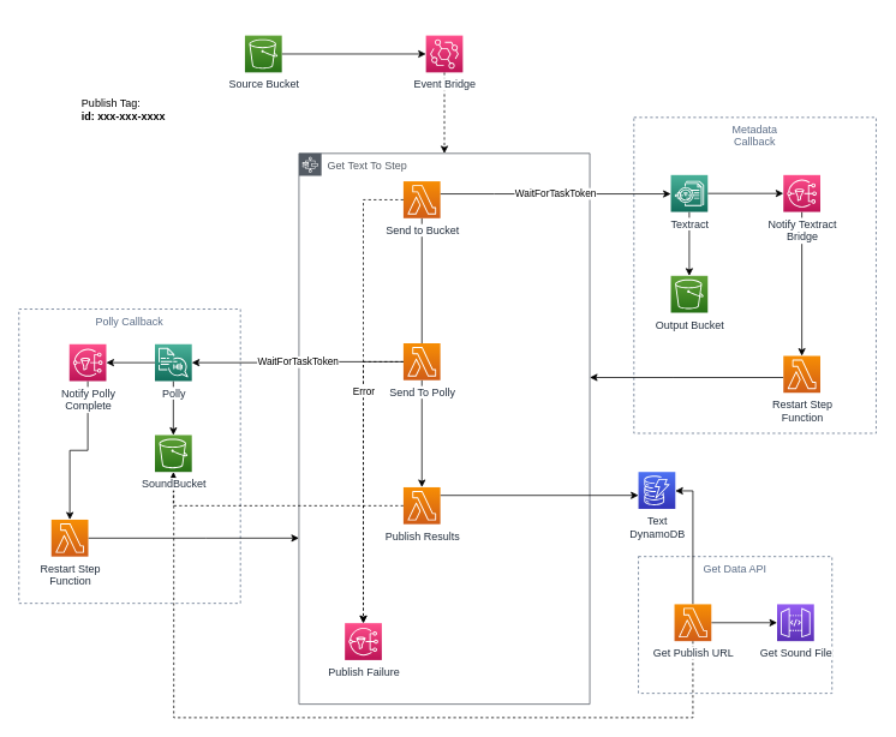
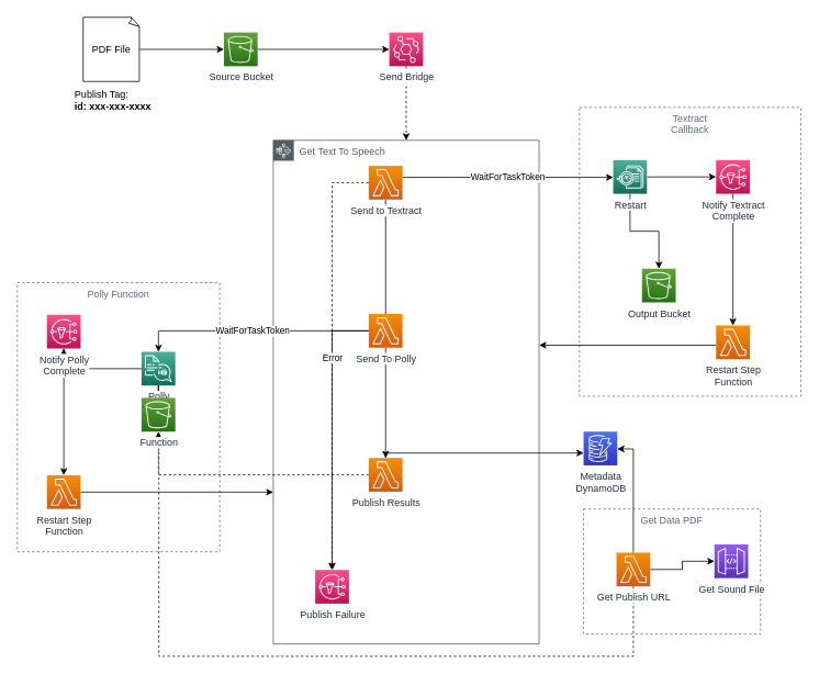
+ <mxCell id="38" value="PDF File" style="whiteSpace=wrap;html=1;shape=mxgraph.basic.document;labelBackgroundColor=#FFFFFF;fontColor=default;" vertex="1" parent="1"><mxGeometry x="100" y="20.5" width="69" height="78" as="geometry" /></mxCell>
+ <mxCell id="37" style="edgeStyle=orthogonalEdgeStyle;rounded=0;orthogonalLoop=1;jettySize=auto;html=1;labelBackgroundColor=default;fontColor=default;" edge="1" parent="1" source="38" target="7"><mxGeometry relative="1" as="geometry" /></mxCell>
- <mxCell id="25" value="Event Bridge" style="sketch=0;points=[[0,0,0],[0.25,0,0],[0.5,0,0],[0.75,0,0],[1,0,0],[0,1,0],[0.25,1,0],[0.5,1,0],[0.75,1,0],[1,1,0],[0,0.25,0],[0,0.5,0],[0,0.75,0],[1,0.25,0],[1,0.5,0],[1,0.75,0]];outlineConnect=0;fontColor=#232F3E;gradientColor=#FF4F8B;gradientDirection=north;fillColor=#BC1356;strokeColor=#ffffff;dashed=0;verticalLabelPosition=bottom;verticalAlign=top;align=center;html=1;fontSize=12;fontStyle=0;aspect=fixed;shape=mxgraph.aws4.resourceIcon;resIcon=mxgraph.aws4.eventbridge;labelBackgroundColor=#FFFFFF;" parent="1" vertex="1"><mxGeometry x="472" y="39" width="41" height="41" as="geometry" /></mxCell>
+ <mxCell id="25" value="Send Bridge" style="sketch=0;points=[[0,0,0],[0.25,0,0],[0.5,0,0],[0.75,0,0],[1,0,0],[0,1,0],[0.25,1,0],[0.5,1,0],[0.75,1,0],[1,1,0],[0,0.25,0],[0,0.5,0],[0,0.75,0],[1,0.25,0],[1,0.5,0],[1,0.75,0]];outlineConnect=0;fontColor=#232F3E;gradientColor=#FF4F8B;gradientDirection=north;fillColor=#BC1356;strokeColor=#ffffff;dashed=0;verticalLabelPosition=bottom;verticalAlign=top;align=center;html=1;fontSize=12;fontStyle=0;aspect=fixed;shape=mxgraph.aws4.resourceIcon;resIcon=mxgraph.aws4.eventbridge;labelBackgroundColor=#FFFFFF;" parent="1" vertex="1"><mxGeometry x="472" y="39" width="41" height="41" as="geometry" /></mxCell>
- <mxCell id="3" value="Metadata&#10;Callback" style="fillColor=none;strokeColor=#5A6C86;dashed=1;verticalAlign=top;fontStyle=0;fontColor=#5A6C86;labelBackgroundColor=#FFFFFF;" vertex="1" parent="1"><mxGeometry x="703" y="130" width="269" height="351" as="geometry" /></mxCell>
+ <mxCell id="3" value="Textract&#10;Callback" style="fillColor=none;strokeColor=#5A6C86;dashed=1;verticalAlign=top;fontStyle=0;fontColor=#5A6C86;labelBackgroundColor=#FFFFFF;" vertex="1" parent="1"><mxGeometry x="703" y="130" width="269" height="351" as="geometry" /></mxCell>
- <mxCell id="5" value="Get Text To Step" style="sketch=0;outlineConnect=0;gradientColor=none;html=1;whiteSpace=wrap;fontSize=12;fontStyle=0;shape=mxgraph.aws4.group;grIcon=mxgraph.aws4.group_aws_step_functions_workflow;strokeColor=#545B64;fillColor=none;verticalAlign=top;align=left;spacingLeft=30;fontColor=#545B64;dashed=0;labelBackgroundColor=#FFFFFF;" parent="1" vertex="1"><mxGeometry x="331" y="170" width="323" height="612" as="geometry" /></mxCell>
+ <mxCell id="5" value="Get Text To Speech" style="sketch=0;outlineConnect=0;gradientColor=none;html=1;whiteSpace=wrap;fontSize=12;fontStyle=0;shape=mxgraph.aws4.group;grIcon=mxgraph.aws4.group_aws_step_functions_workflow;strokeColor=#545B64;fillColor=none;verticalAlign=top;align=left;spacingLeft=30;fontColor=#545B64;dashed=0;labelBackgroundColor=#FFFFFF;" parent="1" vertex="1"><mxGeometry x="331" y="170" width="323" height="612" as="geometry" /></mxCell>
- <mxCell id="13" value="Textract" style="sketch=0;points=[[0,0,0],[0.25,0,0],[0.5,0,0],[0.75,0,0],[1,0,0],[0,1,0],[0.25,1,0],[0.5,1,0],[0.75,1,0],[1,1,0],[0,0.25,0],[0,0.5,0],[0,0.75,0],[1,0.25,0],[1,0.5,0],[1,0.75,0]];outlineConnect=0;fontColor=#232F3E;gradientColor=#4AB29A;gradientDirection=north;fillColor=#116D5B;strokeColor=#ffffff;dashed=0;verticalLabelPosition=bottom;verticalAlign=top;align=center;html=1;fontSize=12;fontStyle=0;aspect=fixed;shape=mxgraph.aws4.resourceIcon;resIcon=mxgraph.aws4.textract;labelBackgroundColor=#FFFFFF;" parent="1" vertex="1"><mxGeometry x="744" y="194" width="41" height="41" as="geometry" /></mxCell>
+ <mxCell id="13" value="Restart" style="sketch=0;points=[[0,0,0],[0.25,0,0],[0.5,0,0],[0.75,0,0],[1,0,0],[0,1,0],[0.25,1,0],[0.5,1,0],[0.75,1,0],[1,1,0],[0,0.25,0],[0,0.5,0],[0,0.75,0],[1,0.25,0],[1,0.5,0],[1,0.75,0]];outlineConnect=0;fontColor=#232F3E;gradientColor=#4AB29A;gradientDirection=north;fillColor=#116D5B;strokeColor=#ffffff;dashed=0;verticalLabelPosition=bottom;verticalAlign=top;align=center;html=1;fontSize=12;fontStyle=0;aspect=fixed;shape=mxgraph.aws4.resourceIcon;resIcon=mxgraph.aws4.textract;labelBackgroundColor=#FFFFFF;" parent="1" vertex="1"><mxGeometry x="744" y="194" width="41" height="41" as="geometry" /></mxCell>
- <mxCell id="10" value="Send to Bucket" style="sketch=0;points=[[0,0,0],[0.25,0,0],[0.5,0,0],[0.75,0,0],[1,0,0],[0,1,0],[0.25,1,0],[0.5,1,0],[0.75,1,0],[1,1,0],[0,0.25,0],[0,0.5,0],[0,0.75,0],[1,0.25,0],[1,0.5,0],[1,0.75,0]];outlineConnect=0;fontColor=#232F3E;gradientColor=#F78E04;gradientDirection=north;fillColor=#D05C17;strokeColor=#ffffff;dashed=0;verticalLabelPosition=bottom;verticalAlign=top;align=center;html=1;fontSize=12;fontStyle=0;aspect=fixed;shape=mxgraph.aws4.resourceIcon;resIcon=mxgraph.aws4.lambda;labelBackgroundColor=#FFFFFF;" parent="1" vertex="1"><mxGeometry x="447" y="201" width="41" height="41" as="geometry" /></mxCell>
+ <mxCell id="10" value="Send to Textract" style="sketch=0;points=[[0,0,0],[0.25,0,0],[0.5,0,0],[0.75,0,0],[1,0,0],[0,1,0],[0.25,1,0],[0.5,1,0],[0.75,1,0],[1,1,0],[0,0.25,0],[0,0.5,0],[0,0.75,0],[1,0.25,0],[1,0.5,0],[1,0.75,0]];outlineConnect=0;fontColor=#232F3E;gradientColor=#F78E04;gradientDirection=north;fillColor=#D05C17;strokeColor=#ffffff;dashed=0;verticalLabelPosition=bottom;verticalAlign=top;align=center;html=1;fontSize=12;fontStyle=0;aspect=fixed;shape=mxgraph.aws4.resourceIcon;resIcon=mxgraph.aws4.lambda;labelBackgroundColor=#FFFFFF;" parent="1" vertex="1"><mxGeometry x="447" y="201" width="41" height="41" as="geometry" /></mxCell>
- <mxCell id="29" value="Notify Textract&lt;br&gt;Bridge" style="sketch=0;points=[[0,0,0],[0.25,0,0],[0.5,0,0],[0.75,0,0],[1,0,0],[0,1,0],[0.25,1,0],[0.5,1,0],[0.75,1,0],[1,1,0],[0,0.25,0],[0,0.5,0],[0,0.75,0],[1,0.25,0],[1,0.5,0],[1,0.75,0]];outlineConnect=0;fontColor=#232F3E;gradientColor=#FF4F8B;gradientDirection=north;fillColor=#BC1356;strokeColor=#ffffff;dashed=0;verticalLabelPosition=bottom;verticalAlign=top;align=center;html=1;fontSize=12;fontStyle=0;aspect=fixed;shape=mxgraph.aws4.resourceIcon;resIcon=mxgraph.aws4.sns;labelBackgroundColor=#FFFFFF;" vertex="1" parent="1"><mxGeometry x="869" y="194" width="41" height="41" as="geometry" /></mxCell>
+ <mxCell id="29" value="Notify Textract&lt;br&gt;Complete" style="sketch=0;points=[[0,0,0],[0.25,0,0],[0.5,0,0],[0.75,0,0],[1,0,0],[0,1,0],[0.25,1,0],[0.5,1,0],[0.75,1,0],[1,1,0],[0,0.25,0],[0,0.5,0],[0,0.75,0],[1,0.25,0],[1,0.5,0],[1,0.75,0]];outlineConnect=0;fontColor=#232F3E;gradientColor=#FF4F8B;gradientDirection=north;fillColor=#BC1356;strokeColor=#ffffff;dashed=0;verticalLabelPosition=bottom;verticalAlign=top;align=center;html=1;fontSize=12;fontStyle=0;aspect=fixed;shape=mxgraph.aws4.resourceIcon;resIcon=mxgraph.aws4.sns;labelBackgroundColor=#FFFFFF;" vertex="1" parent="1"><mxGeometry x="869" y="194" width="41" height="41" as="geometry" /></mxCell>
- <mxCell id="20" value="Output Bucket" style="sketch=0;points=[[0,0,0],[0.25,0,0],[0.5,0,0],[0.75,0,0],[1,0,0],[0,1,0],[0.25,1,0],[0.5,1,0],[0.75,1,0],[1,1,0],[0,0.25,0],[0,0.5,0],[0,0.75,0],[1,0.25,0],[1,0.5,0],[1,0.75,0]];outlineConnect=0;fontColor=#232F3E;gradientColor=#60A337;gradientDirection=north;fillColor=#277116;strokeColor=#ffffff;dashed=0;verticalLabelPosition=bottom;verticalAlign=top;align=center;html=1;fontSize=12;fontStyle=0;aspect=fixed;shape=mxgraph.aws4.resourceIcon;resIcon=mxgraph.aws4.s3;labelBackgroundColor=#FFFFFF;" parent="1" vertex="1"><mxGeometry x="744" y="306" width="41" height="41" as="geometry" /></mxCell>
+ <mxCell id="20" value="Output Bucket" style="sketch=0;points=[[0,0,0],[0.25,0,0],[0.5,0,0],[0.75,0,0],[1,0,0],[0,1,0],[0.25,1,0],[0.5,1,0],[0.75,1,0],[1,1,0],[0,0.25,0],[0,0.5,0],[0,0.75,0],[1,0.25,0],[1,0.5,0],[1,0.75,0]];outlineConnect=0;fontColor=#232F3E;gradientColor=#60A337;gradientDirection=north;fillColor=#277116;strokeColor=#ffffff;dashed=0;verticalLabelPosition=bottom;verticalAlign=top;align=center;html=1;fontSize=12;fontStyle=0;aspect=fixed;shape=mxgraph.aws4.resourceIcon;resIcon=mxgraph.aws4.s3;labelBackgroundColor=#FFFFFF;" parent="1" vertex="1"><mxGeometry x="779" y="326" width="41" height="41" as="geometry" /></mxCell>
- <mxCell id="4" value="Polly Callback" style="fillColor=none;strokeColor=#5A6C86;dashed=1;verticalAlign=top;fontStyle=0;fontColor=#5A6C86;labelBackgroundColor=#FFFFFF;" vertex="1" parent="1"><mxGeometry x="20" y="343" width="246" height="327" as="geometry" /></mxCell>
+ <mxCell id="4" value="Polly Function" style="fillColor=none;strokeColor=#5A6C86;dashed=1;verticalAlign=top;fontStyle=0;fontColor=#5A6C86;labelBackgroundColor=#FFFFFF;" vertex="1" parent="1"><mxGeometry x="20" y="343" width="246" height="327" as="geometry" /></mxCell>
- <mxCell id="33" value="Notify Polly&lt;br&gt;Complete" style="sketch=0;points=[[0,0,0],[0.25,0,0],[0.5,0,0],[0.75,0,0],[1,0,0],[0,1,0],[0.25,1,0],[0.5,1,0],[0.75,1,0],[1,1,0],[0,0.25,0],[0,0.5,0],[0,0.75,0],[1,0.25,0],[1,0.5,0],[1,0.75,0]];outlineConnect=0;fontColor=#232F3E;gradientColor=#FF4F8B;gradientDirection=north;fillColor=#BC1356;strokeColor=#ffffff;dashed=0;verticalLabelPosition=bottom;verticalAlign=top;align=center;html=1;fontSize=12;fontStyle=0;aspect=fixed;shape=mxgraph.aws4.resourceIcon;resIcon=mxgraph.aws4.sns;labelBackgroundColor=#FFFFFF;" vertex="1" parent="1"><mxGeometry x="76" y="382" width="41" height="41" as="geometry" /></mxCell>
+ <mxCell id="33" value="Notify Polly&lt;br&gt;Complete" style="sketch=0;points=[[0,0,0],[0.25,0,0],[0.5,0,0],[0.75,0,0],[1,0,0],[0,1,0],[0.25,1,0],[0.5,1,0],[0.75,1,0],[1,1,0],[0,0.25,0],[0,0.5,0],[0,0.75,0],[1,0.25,0],[1,0.5,0],[1,0.75,0]];outlineConnect=0;fontColor=#232F3E;gradientColor=#FF4F8B;gradientDirection=north;fillColor=#BC1356;strokeColor=#ffffff;dashed=0;verticalLabelPosition=bottom;verticalAlign=top;align=center;html=1;fontSize=12;fontStyle=0;aspect=fixed;shape=mxgraph.aws4.resourceIcon;resIcon=mxgraph.aws4.sns;labelBackgroundColor=#FFFFFF;" vertex="1" parent="1"><mxGeometry x="56" y="382" width="41" height="41" as="geometry" /></mxCell>
- <mxCell id="16" value="Polly" style="sketch=0;points=[[0,0,0],[0.25,0,0],[0.5,0,0],[0.75,0,0],[1,0,0],[0,1,0],[0.25,1,0],[0.5,1,0],[0.75,1,0],[1,1,0],[0,0.25,0],[0,0.5,0],[0,0.75,0],[1,0.25,0],[1,0.5,0],[1,0.75,0]];outlineConnect=0;fontColor=#232F3E;gradientColor=#4AB29A;gradientDirection=north;fillColor=#116D5B;strokeColor=#ffffff;dashed=0;verticalLabelPosition=bottom;verticalAlign=top;align=center;html=1;fontSize=12;fontStyle=0;aspect=fixed;shape=mxgraph.aws4.resourceIcon;resIcon=mxgraph.aws4.polly;labelBackgroundColor=#FFFFFF;" parent="1" vertex="1"><mxGeometry x="171" y="382" width="41" height="41" as="geometry" /></mxCell>
+ <mxCell id="16" value="Polly" style="sketch=0;points=[[0,0,0],[0.25,0,0],[0.5,0,0],[0.75,0,0],[1,0,0],[0,1,0],[0.25,1,0],[0.5,1,0],[0.75,1,0],[1,1,0],[0,0.25,0],[0,0.5,0],[0,0.75,0],[1,0.25,0],[1,0.5,0],[1,0.75,0]];outlineConnect=0;fontColor=#232F3E;gradientColor=#4AB29A;gradientDirection=north;fillColor=#116D5B;strokeColor=#ffffff;dashed=0;verticalLabelPosition=bottom;verticalAlign=top;align=center;html=1;fontSize=12;fontStyle=0;aspect=fixed;shape=mxgraph.aws4.resourceIcon;resIcon=mxgraph.aws4.polly;labelBackgroundColor=#FFFFFF;" parent="1" vertex="1"><mxGeometry x="171" y="427" width="41" height="41" as="geometry" /></mxCell>
- <mxCell id="46" value="SoundBucket" style="sketch=0;points=[[0,0,0],[0.25,0,0],[0.5,0,0],[0.75,0,0],[1,0,0],[0,1,0],[0.25,1,0],[0.5,1,0],[0.75,1,0],[1,1,0],[0,0.25,0],[0,0.5,0],[0,0.75,0],[1,0.25,0],[1,0.5,0],[1,0.75,0]];outlineConnect=0;fontColor=#232F3E;gradientColor=#60A337;gradientDirection=north;fillColor=#277116;strokeColor=#ffffff;dashed=0;verticalLabelPosition=bottom;verticalAlign=top;align=center;html=1;fontSize=12;fontStyle=0;aspect=fixed;shape=mxgraph.aws4.resourceIcon;resIcon=mxgraph.aws4.s3;labelBackgroundColor=#FFFFFF;" parent="1" vertex="1"><mxGeometry x="171" y="483" width="41" height="41" as="geometry" /></mxCell>
+ <mxCell id="46" value="Function" style="sketch=0;points=[[0,0,0],[0.25,0,0],[0.5,0,0],[0.75,0,0],[1,0,0],[0,1,0],[0.25,1,0],[0.5,1,0],[0.75,1,0],[1,1,0],[0,0.25,0],[0,0.5,0],[0,0.75,0],[1,0.25,0],[1,0.5,0],[1,0.75,0]];outlineConnect=0;fontColor=#232F3E;gradientColor=#60A337;gradientDirection=north;fillColor=#277116;strokeColor=#ffffff;dashed=0;verticalLabelPosition=bottom;verticalAlign=top;align=center;html=1;fontSize=12;fontStyle=0;aspect=fixed;shape=mxgraph.aws4.resourceIcon;resIcon=mxgraph.aws4.s3;labelBackgroundColor=#FFFFFF;" parent="1" vertex="1"><mxGeometry x="171" y="483" width="41" height="41" as="geometry" /></mxCell>
- <mxCell id="23" value="Publish Results" style="sketch=0;points=[[0,0,0],[0.25,0,0],[0.5,0,0],[0.75,0,0],[1,0,0],[0,1,0],[0.25,1,0],[0.5,1,0],[0.75,1,0],[1,1,0],[0,0.25,0],[0,0.5,0],[0,0.75,0],[1,0.25,0],[1,0.5,0],[1,0.75,0]];outlineConnect=0;fontColor=#232F3E;gradientColor=#F78E04;gradientDirection=north;fillColor=#D05C17;strokeColor=#ffffff;dashed=0;verticalLabelPosition=bottom;verticalAlign=top;align=center;html=1;fontSize=12;fontStyle=0;aspect=fixed;shape=mxgraph.aws4.resourceIcon;resIcon=mxgraph.aws4.lambda;labelBackgroundColor=#FFFFFF;" parent="1" vertex="1"><mxGeometry x="447" y="541" width="41" height="41" as="geometry" /></mxCell>
+ <mxCell id="23" value="Publish Results" style="sketch=0;points=[[0,0,0],[0.25,0,0],[0.5,0,0],[0.75,0,0],[1,0,0],[0,1,0],[0.25,1,0],[0.5,1,0],[0.75,1,0],[1,1,0],[0,0.25,0],[0,0.5,0],[0,0.75,0],[1,0.25,0],[1,0.5,0],[1,0.75,0]];outlineConnect=0;fontColor=#232F3E;gradientColor=#F78E04;gradientDirection=north;fillColor=#D05C17;strokeColor=#ffffff;dashed=0;verticalLabelPosition=bottom;verticalAlign=top;align=center;html=1;fontSize=12;fontStyle=0;aspect=fixed;shape=mxgraph.aws4.resourceIcon;resIcon=mxgraph.aws4.lambda;labelBackgroundColor=#FFFFFF;" parent="1" vertex="1"><mxGeometry x="447" y="556" width="41" height="41" as="geometry" /></mxCell>
- <mxCell id="40" value="Text&lt;br&gt;DynamoDB" style="sketch=0;points=[[0,0,0],[0.25,0,0],[0.5,0,0],[0.75,0,0],[1,0,0],[0,1,0],[0.25,1,0],[0.5,1,0],[0.75,1,0],[1,1,0],[0,0.25,0],[0,0.5,0],[0,0.75,0],[1,0.25,0],[1,0.5,0],[1,0.75,0]];outlineConnect=0;fontColor=#232F3E;gradientColor=#4D72F3;gradientDirection=north;fillColor=#3334B9;strokeColor=#ffffff;dashed=0;verticalLabelPosition=bottom;verticalAlign=top;align=center;html=1;fontSize=12;fontStyle=0;aspect=fixed;shape=mxgraph.aws4.resourceIcon;resIcon=mxgraph.aws4.dynamodb;labelBackgroundColor=#FFFFFF;" vertex="1" parent="1"><mxGeometry x="708" y="524" width="41" height="41" as="geometry" /></mxCell>
+ <mxCell id="40" value="Metadata&lt;br&gt;DynamoDB" style="sketch=0;points=[[0,0,0],[0.25,0,0],[0.5,0,0],[0.75,0,0],[1,0,0],[0,1,0],[0.25,1,0],[0.5,1,0],[0.75,1,0],[1,1,0],[0,0.25,0],[0,0.5,0],[0,0.75,0],[1,0.25,0],[1,0.5,0],[1,0.75,0]];outlineConnect=0;fontColor=#232F3E;gradientColor=#4D72F3;gradientDirection=north;fillColor=#3334B9;strokeColor=#ffffff;dashed=0;verticalLabelPosition=bottom;verticalAlign=top;align=center;html=1;fontSize=12;fontStyle=0;aspect=fixed;shape=mxgraph.aws4.resourceIcon;resIcon=mxgraph.aws4.dynamodb;labelBackgroundColor=#FFFFFF;" vertex="1" parent="1"><mxGeometry x="708" y="524" width="41" height="41" as="geometry" /></mxCell>
- <mxCell id="2" value="Get Data API" style="fillColor=none;strokeColor=#5A6C86;dashed=1;verticalAlign=top;fontStyle=0;fontColor=#5A6C86;labelBackgroundColor=#FFFFFF;" vertex="1" parent="1"><mxGeometry x="708" y="618" width="215" height="152" as="geometry" /></mxCell>
+ <mxCell id="2" value="Get Data PDF" style="fillColor=none;strokeColor=#5A6C86;dashed=1;verticalAlign=top;fontStyle=0;fontColor=#5A6C86;labelBackgroundColor=#FFFFFF;" vertex="1" parent="1"><mxGeometry x="708" y="618" width="215" height="152" as="geometry" /></mxCell>
- <mxCell id="35" style="edgeStyle=orthogonalEdgeStyle;rounded=0;orthogonalLoop=1;jettySize=auto;html=1;labelBackgroundColor=#FFFFFF;dashed=1;" edge="1" parent="1" source="19" target="34"><mxGeometry relative="1" as="geometry" /></mxCell>
+ <mxCell id="35" style="edgeStyle=orthogonalEdgeStyle;rounded=0;orthogonalLoop=1;jettySize=auto;html=1;labelBackgroundColor=#FFFFFF;dashed=0;" edge="1" parent="1" source="19" target="34"><mxGeometry relative="1" as="geometry" /></mxCell>
- <mxCell id="41" value="Get Sound File" style="sketch=0;points=[[0,0,0],[0.25,0,0],[0.5,0,0],[0.75,0,0],[1,0,0],[0,1,0],[0.25,1,0],[0.5,1,0],[0.75,1,0],[1,1,0],[0,0.25,0],[0,0.5,0],[0,0.75,0],[1,0.25,0],[1,0.5,0],[1,0.75,0]];outlineConnect=0;fontColor=#232F3E;gradientColor=#945DF2;gradientDirection=north;fillColor=#5A30B5;strokeColor=#ffffff;dashed=0;verticalLabelPosition=bottom;verticalAlign=top;align=center;html=1;fontSize=12;fontStyle=0;aspect=fixed;shape=mxgraph.aws4.resourceIcon;resIcon=mxgraph.aws4.api_gateway;labelBackgroundColor=#FFFFFF;" vertex="1" parent="1"><mxGeometry x="862" y="671" width="41" height="41" as="geometry" /></mxCell>
+ <mxCell id="41" value="Get Sound File" style="sketch=0;points=[[0,0,0],[0.25,0,0],[0.5,0,0],[0.75,0,0],[1,0,0],[0,1,0],[0.25,1,0],[0.5,1,0],[0.75,1,0],[1,1,0],[0,0.25,0],[0,0.5,0],[0,0.75,0],[1,0.25,0],[1,0.5,0],[1,0.75,0]];outlineConnect=0;fontColor=#232F3E;gradientColor=#945DF2;gradientDirection=north;fillColor=#5A30B5;strokeColor=#ffffff;dashed=0;verticalLabelPosition=bottom;verticalAlign=top;align=center;html=1;fontSize=12;fontStyle=0;aspect=fixed;shape=mxgraph.aws4.resourceIcon;resIcon=mxgraph.aws4.api_gateway;labelBackgroundColor=#FFFFFF;" vertex="1" parent="1"><mxGeometry x="867" y="661" width="41" height="41" as="geometry" /></mxCell>
